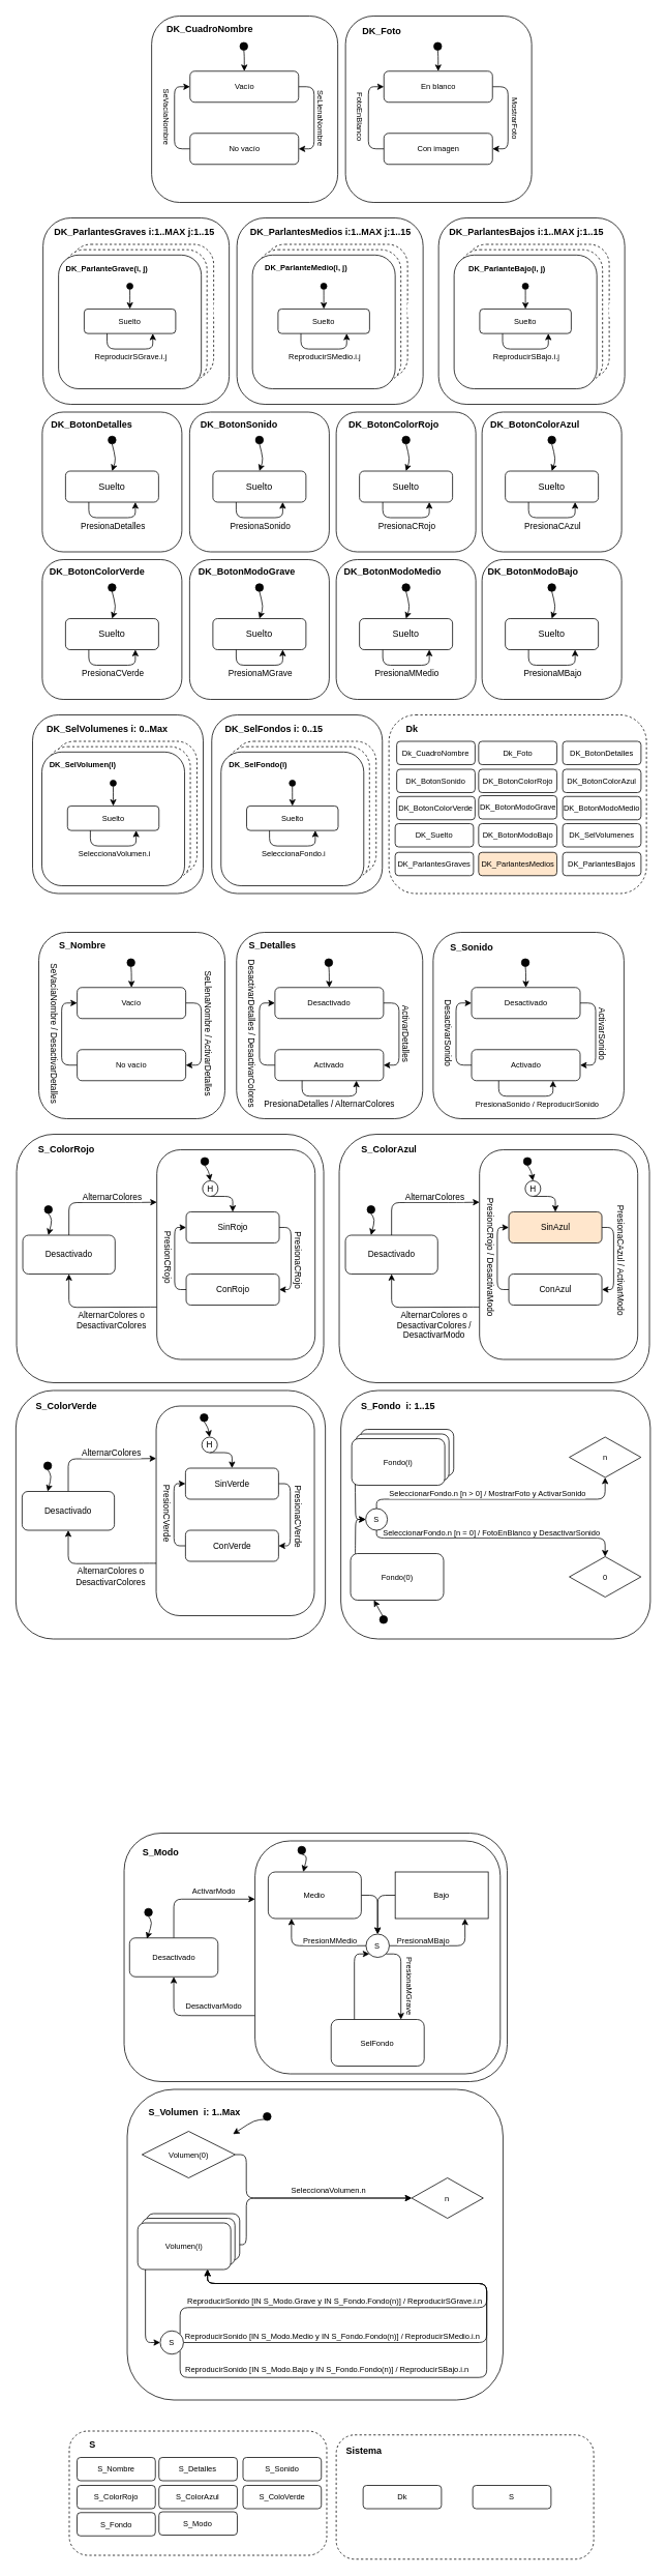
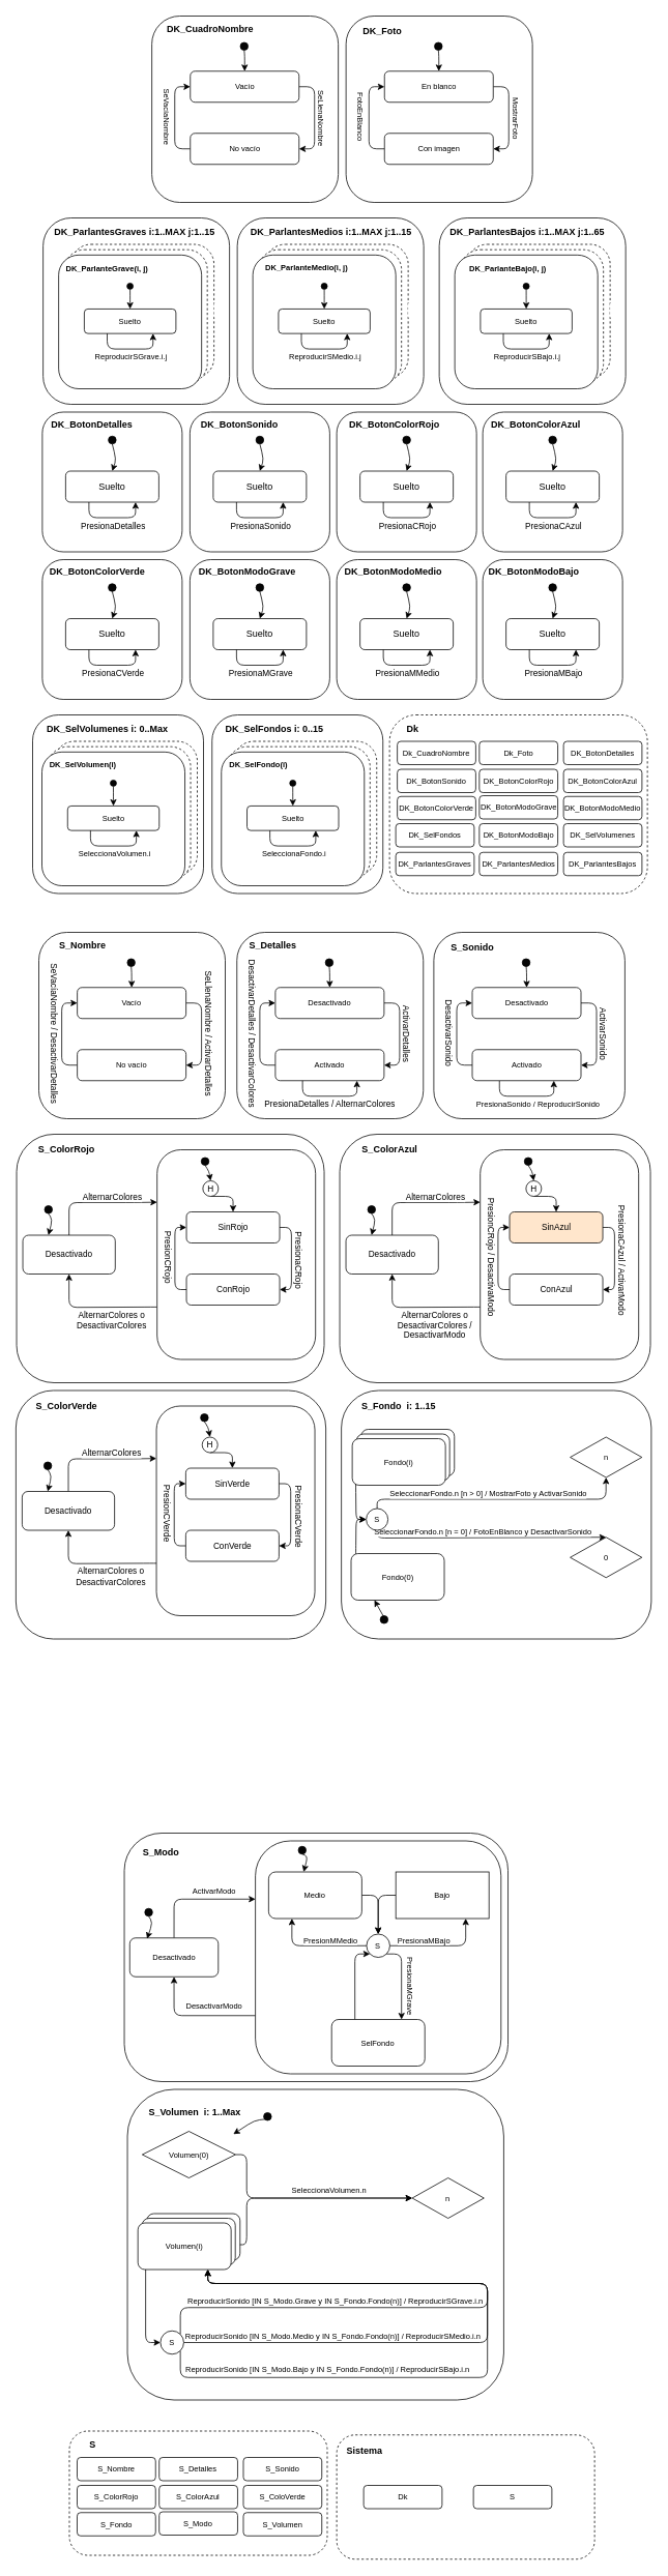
- <mxCell id="326" value="DK_ParlantesBajos i:1..MAX j:1..15" style="text;html=1;strokeColor=none;fillColor=none;align=center;verticalAlign=middle;whiteSpace=wrap;rounded=0;fontStyle=1" vertex="1" parent="1"><mxGeometry x="574.5" y="288" width="207" height="20" as="geometry" /></mxCell>
+ <mxCell id="326" value="DK_ParlantesBajos i:1..MAX j:1..65" style="text;html=1;strokeColor=none;fillColor=none;align=center;verticalAlign=middle;whiteSpace=wrap;rounded=0;fontStyle=1" vertex="1" parent="1"><mxGeometry x="574.5" y="288" width="207" height="20" as="geometry" /></mxCell>
- <mxCell id="324" value="DK_Suelto" style="rounded=1;whiteSpace=wrap;html=1;fontSize=10;fillColor=#FFFFFF;" vertex="1" parent="1"><mxGeometry x="509" y="1060" width="101" height="30" as="geometry" /></mxCell>
+ <mxCell id="324" value="DK_SelFondos" style="rounded=1;whiteSpace=wrap;html=1;fontSize=10;fillColor=#FFFFFF;" vertex="1" parent="1"><mxGeometry x="509" y="1060" width="101" height="30" as="geometry" /></mxCell>
- <mxCell id="328" value="DK_ParlantesMedios" style="rounded=1;whiteSpace=wrap;html=1;fontSize=10;fillColor=#ffe6cc;" vertex="1" parent="1"><mxGeometry x="616.61" y="1097" width="101" height="30" as="geometry" /></mxCell>
+ <mxCell id="328" value="DK_ParlantesMedios" style="rounded=1;whiteSpace=wrap;html=1;fontSize=10;fillColor=#FFFFFF;" vertex="1" parent="1"><mxGeometry x="616.61" y="1097" width="101" height="30" as="geometry" /></mxCell>
- <mxCell id="235" value="0" style="rhombus;whiteSpace=wrap;html=1;labelBackgroundColor=none;fontSize=10;fillColor=#FFFFFF;" vertex="1" parent="1"><mxGeometry x="733.58" y="2004" width="92.33" height="52" as="geometry" /></mxCell>
+ <mxCell id="235" value="0" style="rhombus;whiteSpace=wrap;html=1;labelBackgroundColor=none;fontSize=10;fillColor=#FFFFFF;" vertex="1" parent="1"><mxGeometry x="733.58" y="1979" width="92.33" height="52" as="geometry" /></mxCell>
+ <mxCell id="340" value="S_Volumen" style="rounded=1;whiteSpace=wrap;html=1;fontSize=10;fillColor=#FFFFFF;" vertex="1" parent="1"><mxGeometry x="312.83" y="3235" width="101" height="30" as="geometry" /></mxCell>
